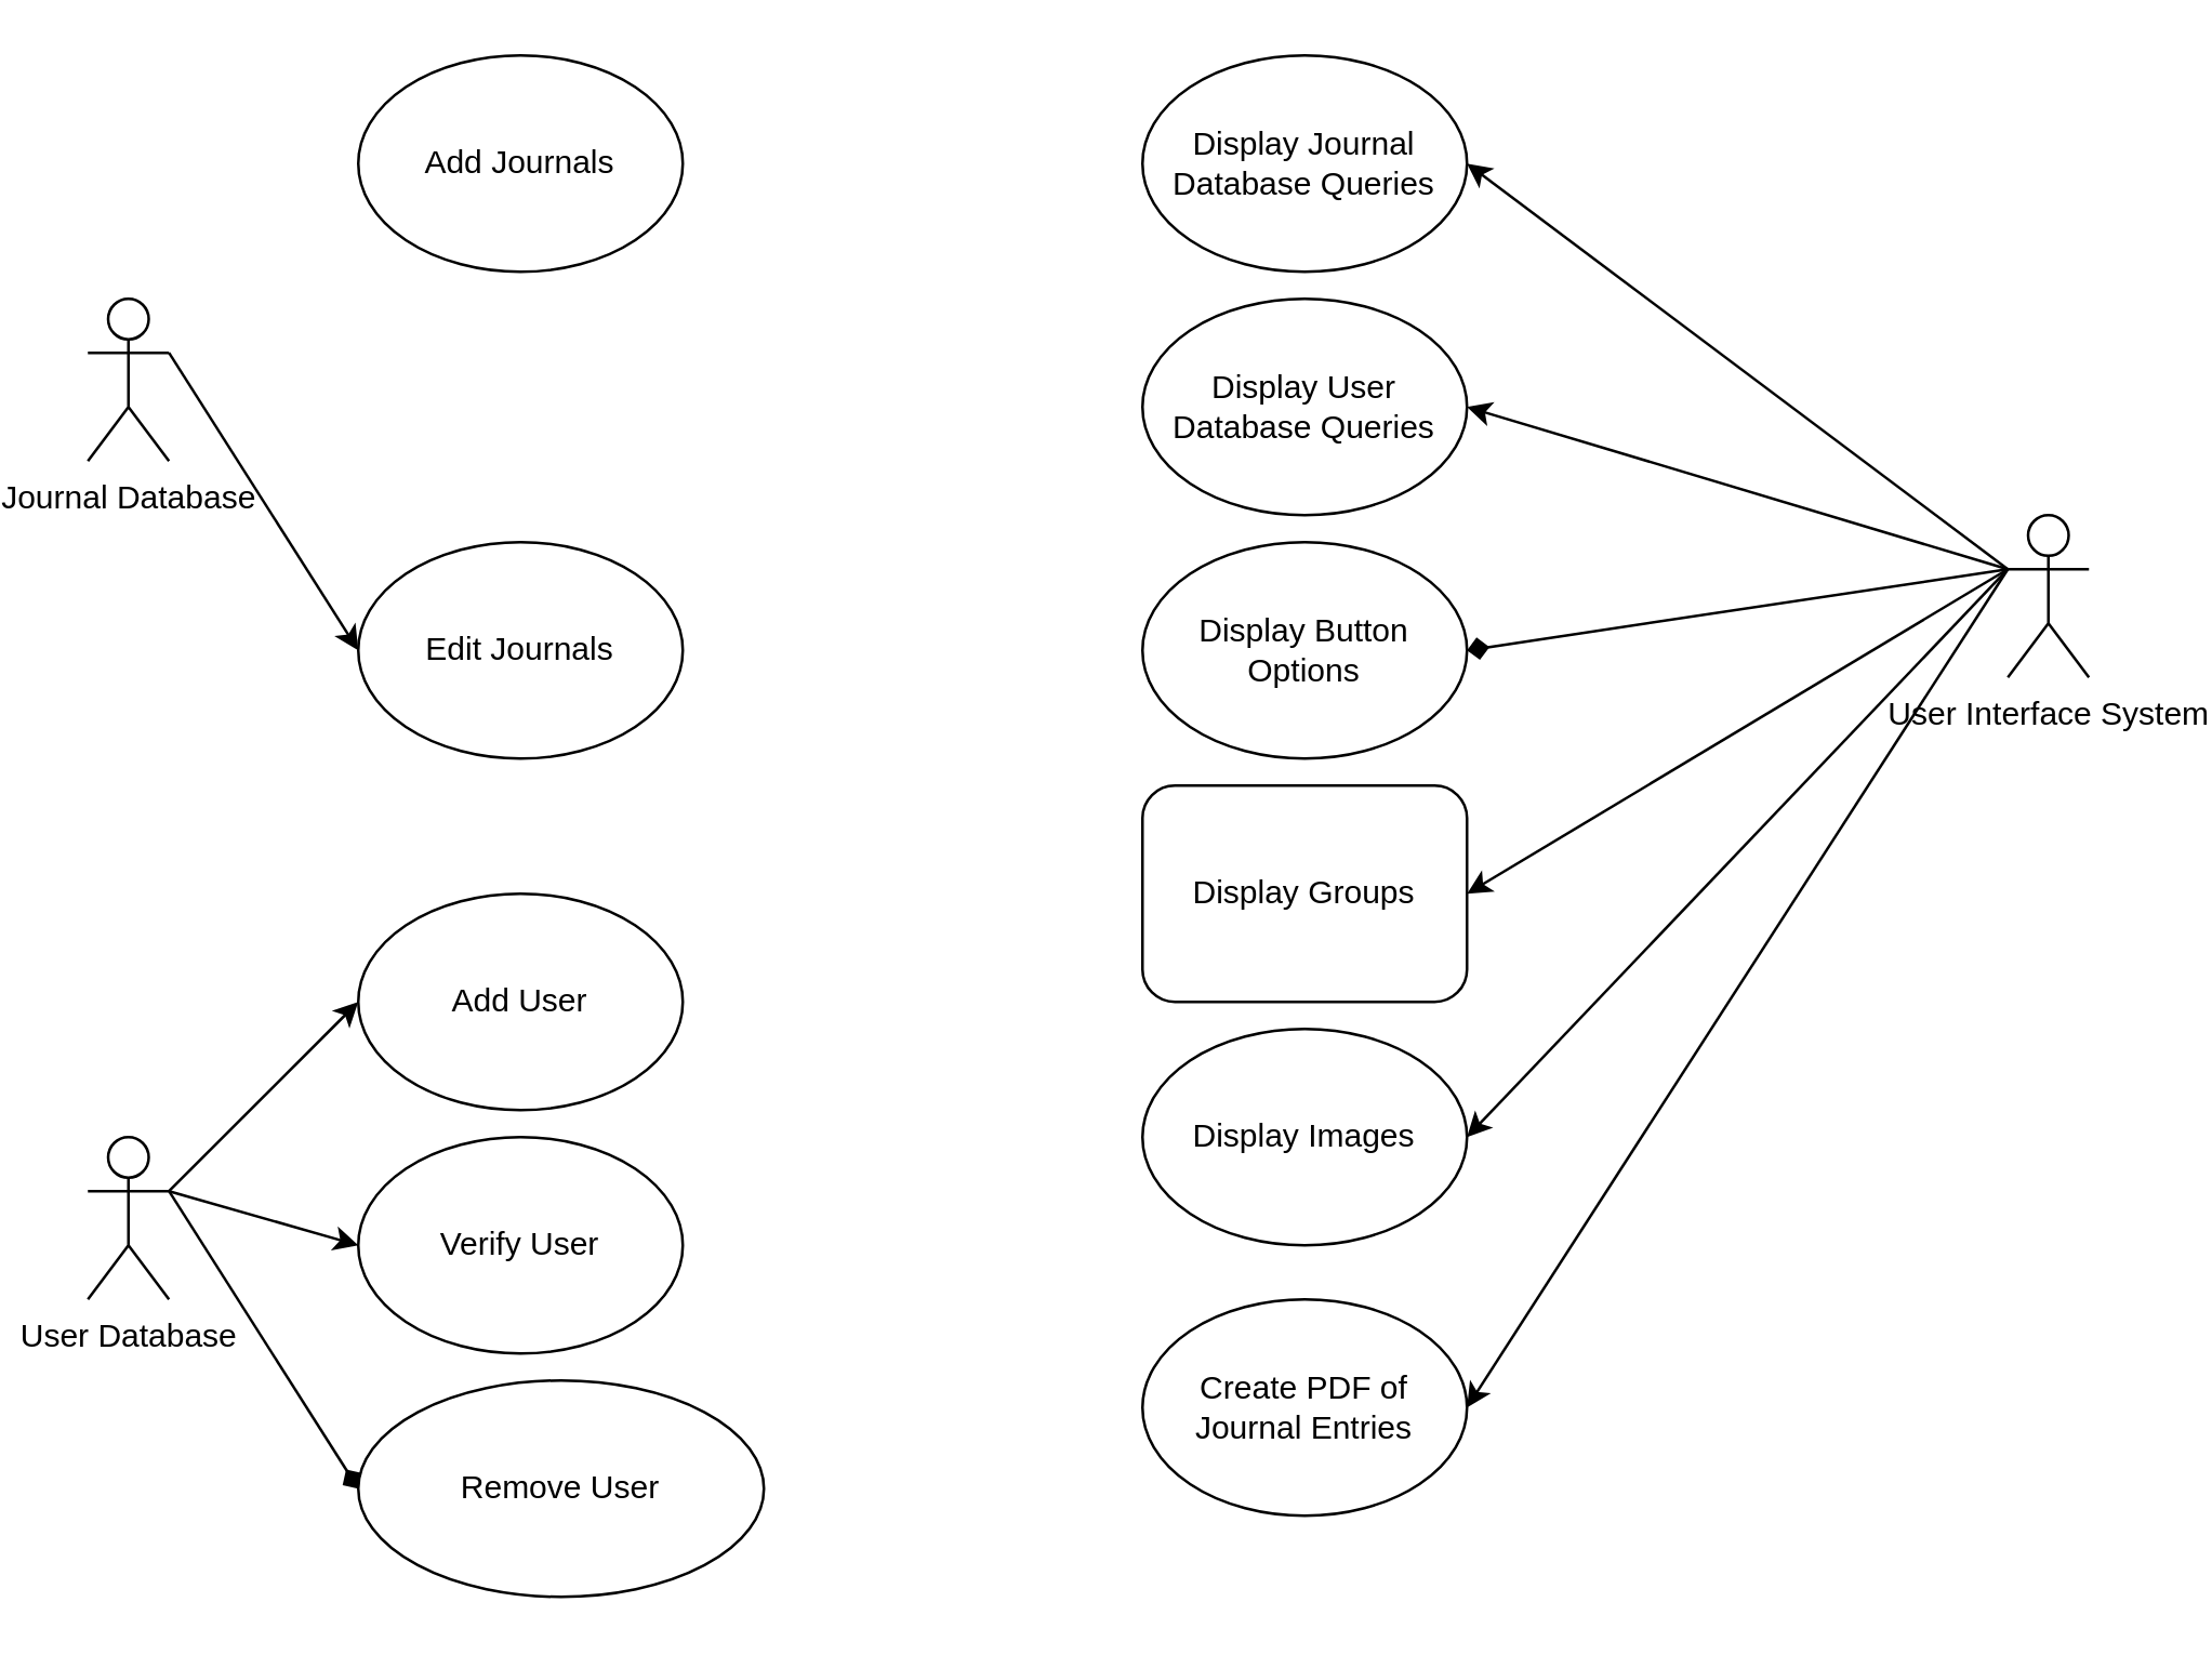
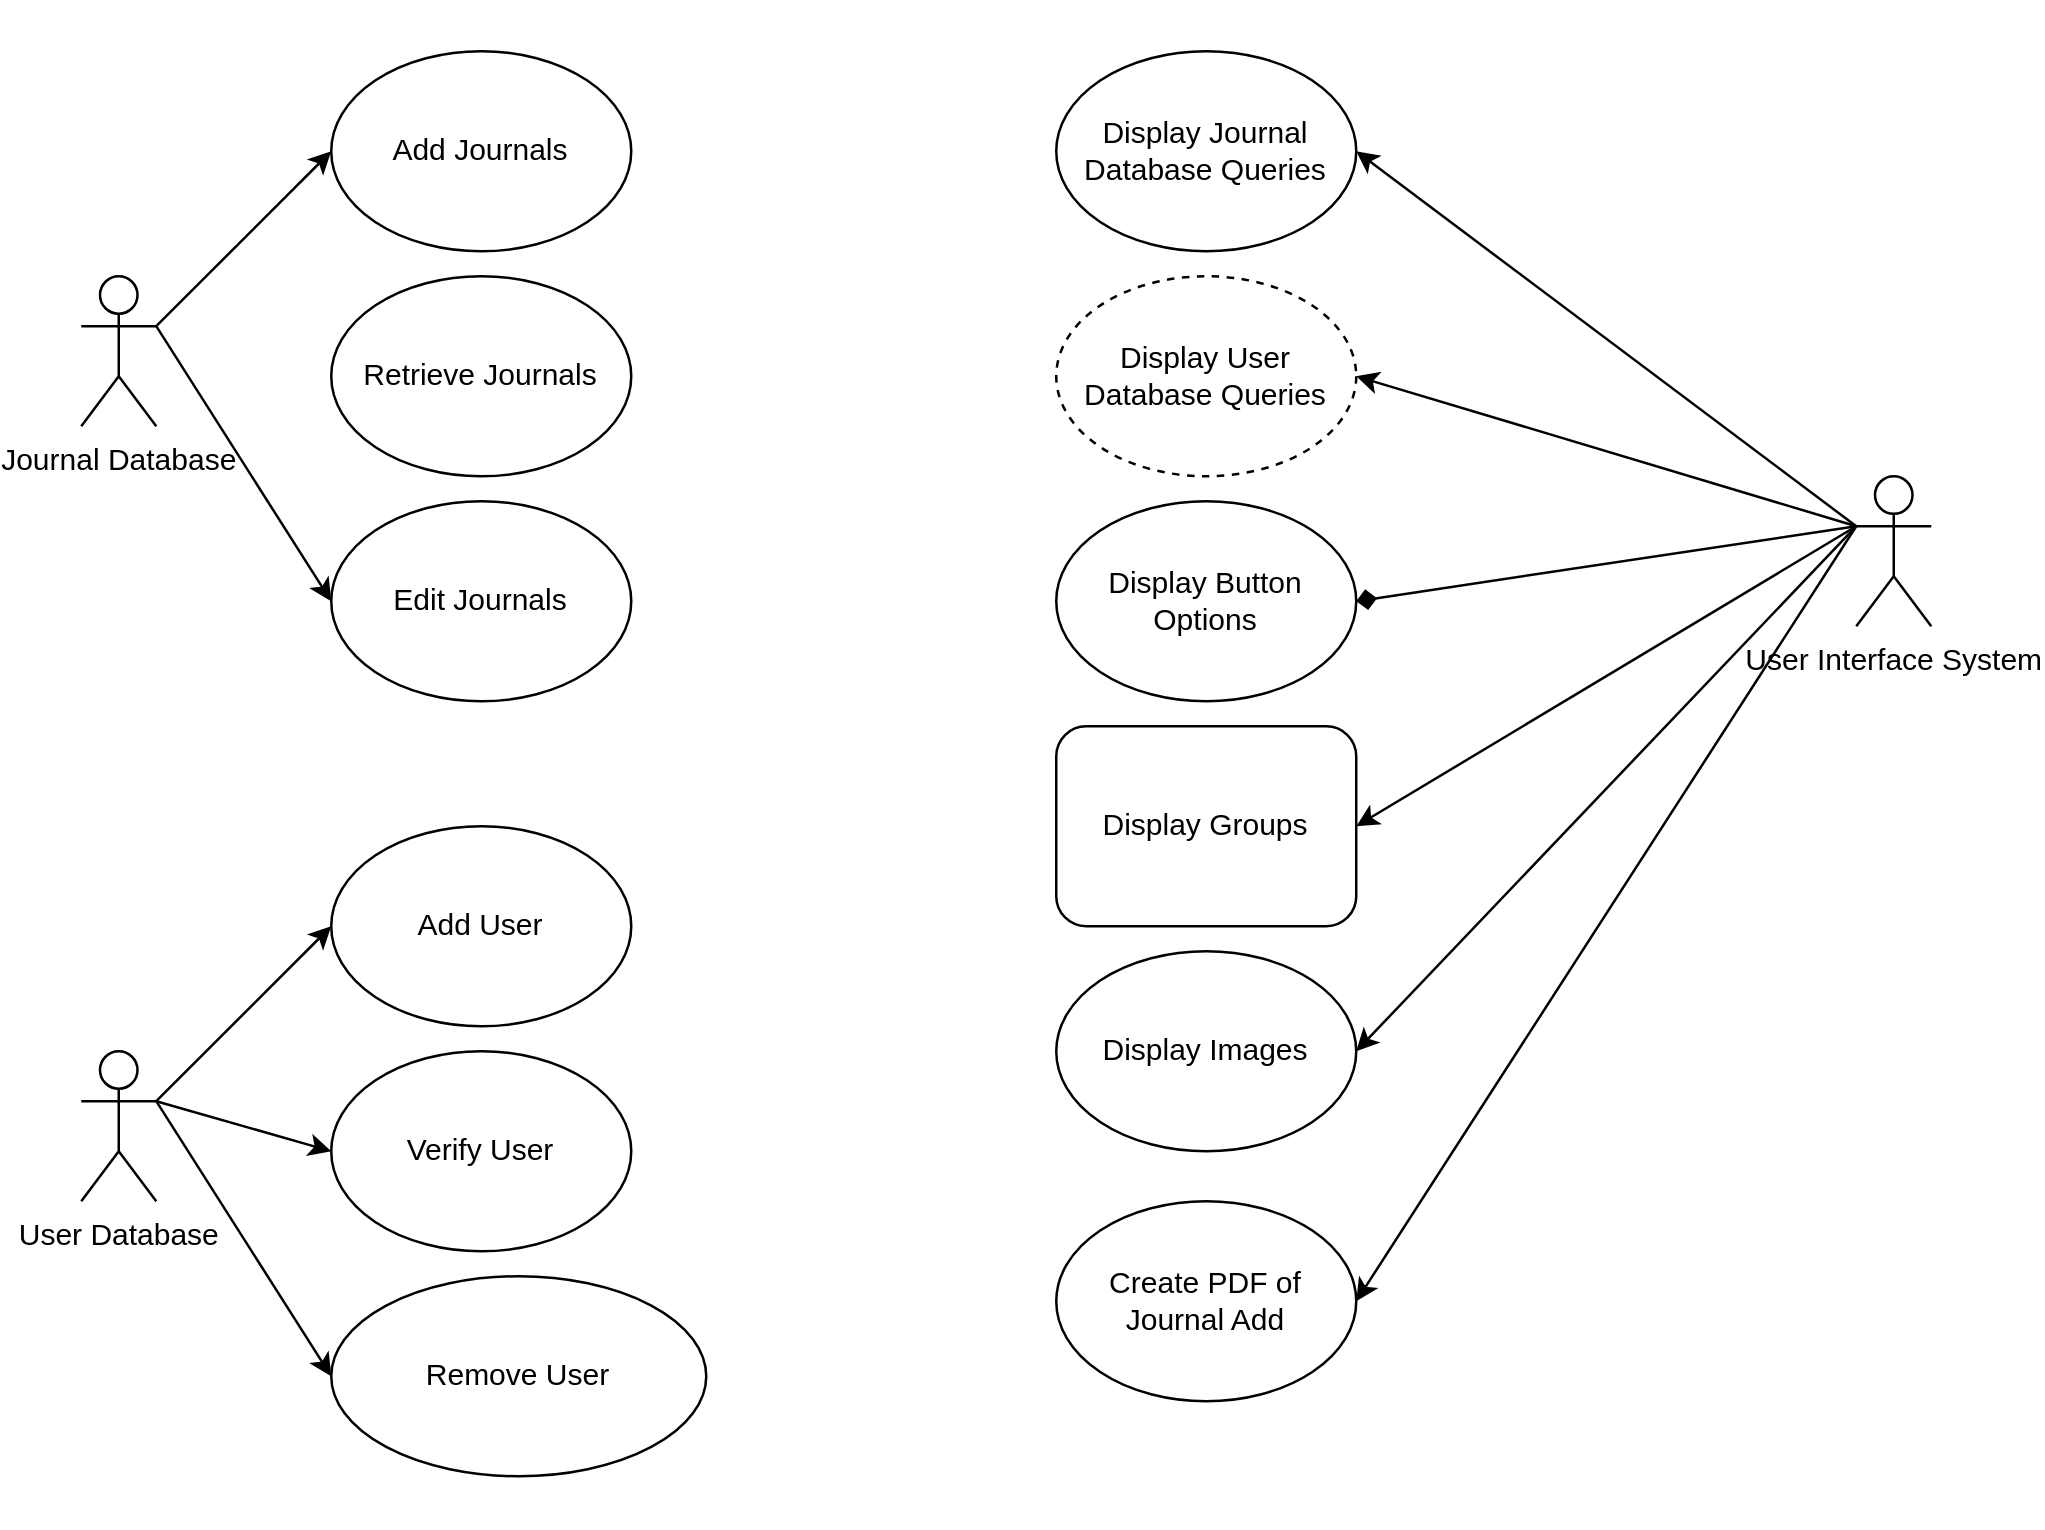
+ <mxCell id="2" style="rounded=0;orthogonalLoop=1;jettySize=auto;html=1;exitX=1;exitY=0.333;exitDx=0;exitDy=0;exitPerimeter=0;entryX=0;entryY=0.5;entryDx=0;entryDy=0;" edge="1" parent="1" source="4" target="9"><mxGeometry relative="1" as="geometry" /></mxCell>
+ <mxCell id="10" value="Retrieve Journals" style="ellipse;whiteSpace=wrap;html=1;" vertex="1" parent="1"><mxGeometry x="120" y="110" width="120" height="80" as="geometry" /></mxCell>
- <mxCell id="23" value="Display User Database Queries" style="ellipse;whiteSpace=wrap;html=1;" vertex="1" parent="1"><mxGeometry x="410" y="110" width="120" height="80" as="geometry" /></mxCell>
+ <mxCell id="23" value="Display User Database Queries" style="ellipse;whiteSpace=wrap;html=1;dashed=1;" vertex="1" parent="1"><mxGeometry x="410" y="110" width="120" height="80" as="geometry" /></mxCell>
- <mxCell id="27" value="Create PDF of Journal Entries" style="ellipse;whiteSpace=wrap;html=1;" vertex="1" parent="1"><mxGeometry x="410" y="480" width="120" height="80" as="geometry" /></mxCell>
+ <mxCell id="27" value="Create PDF of Journal Add" style="ellipse;whiteSpace=wrap;html=1;" vertex="1" parent="1"><mxGeometry x="410" y="480" width="120" height="80" as="geometry" /></mxCell>
- <mxCell id="7" style="edgeStyle=none;rounded=0;orthogonalLoop=1;jettySize=auto;html=1;exitX=1;exitY=0.333;exitDx=0;exitDy=0;exitPerimeter=0;entryX=0;entryY=0.5;entryDx=0;entryDy=0;endArrow=diamond;" edge="1" parent="1" source="8" target="14"><mxGeometry relative="1" as="geometry" /></mxCell>
+ <mxCell id="7" style="edgeStyle=none;rounded=0;orthogonalLoop=1;jettySize=auto;html=1;exitX=1;exitY=0.333;exitDx=0;exitDy=0;exitPerimeter=0;entryX=0;entryY=0.5;entryDx=0;entryDy=0;" edge="1" parent="1" source="8" target="14"><mxGeometry relative="1" as="geometry" /></mxCell>
